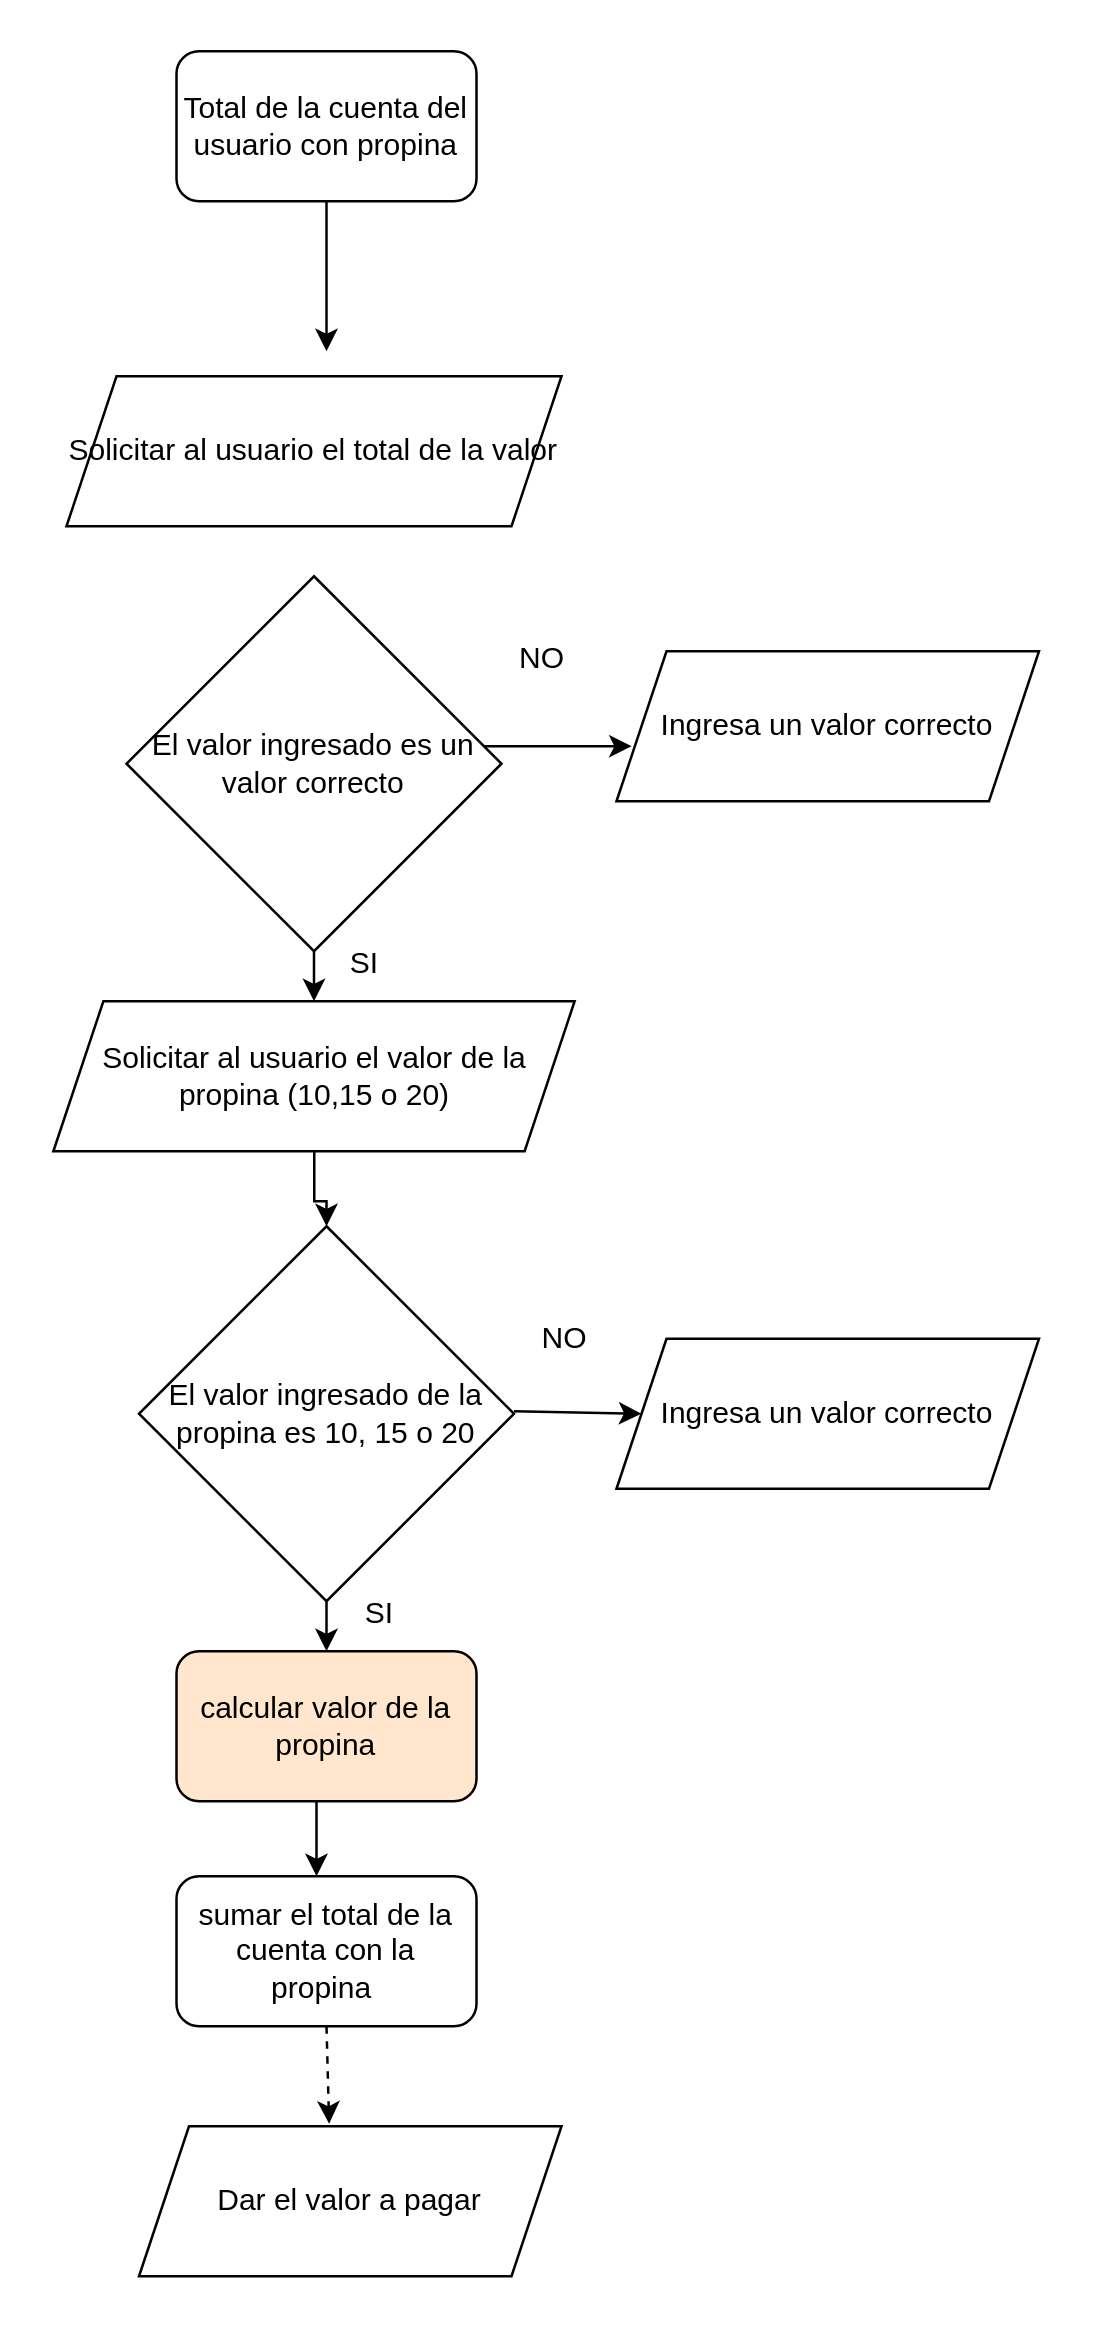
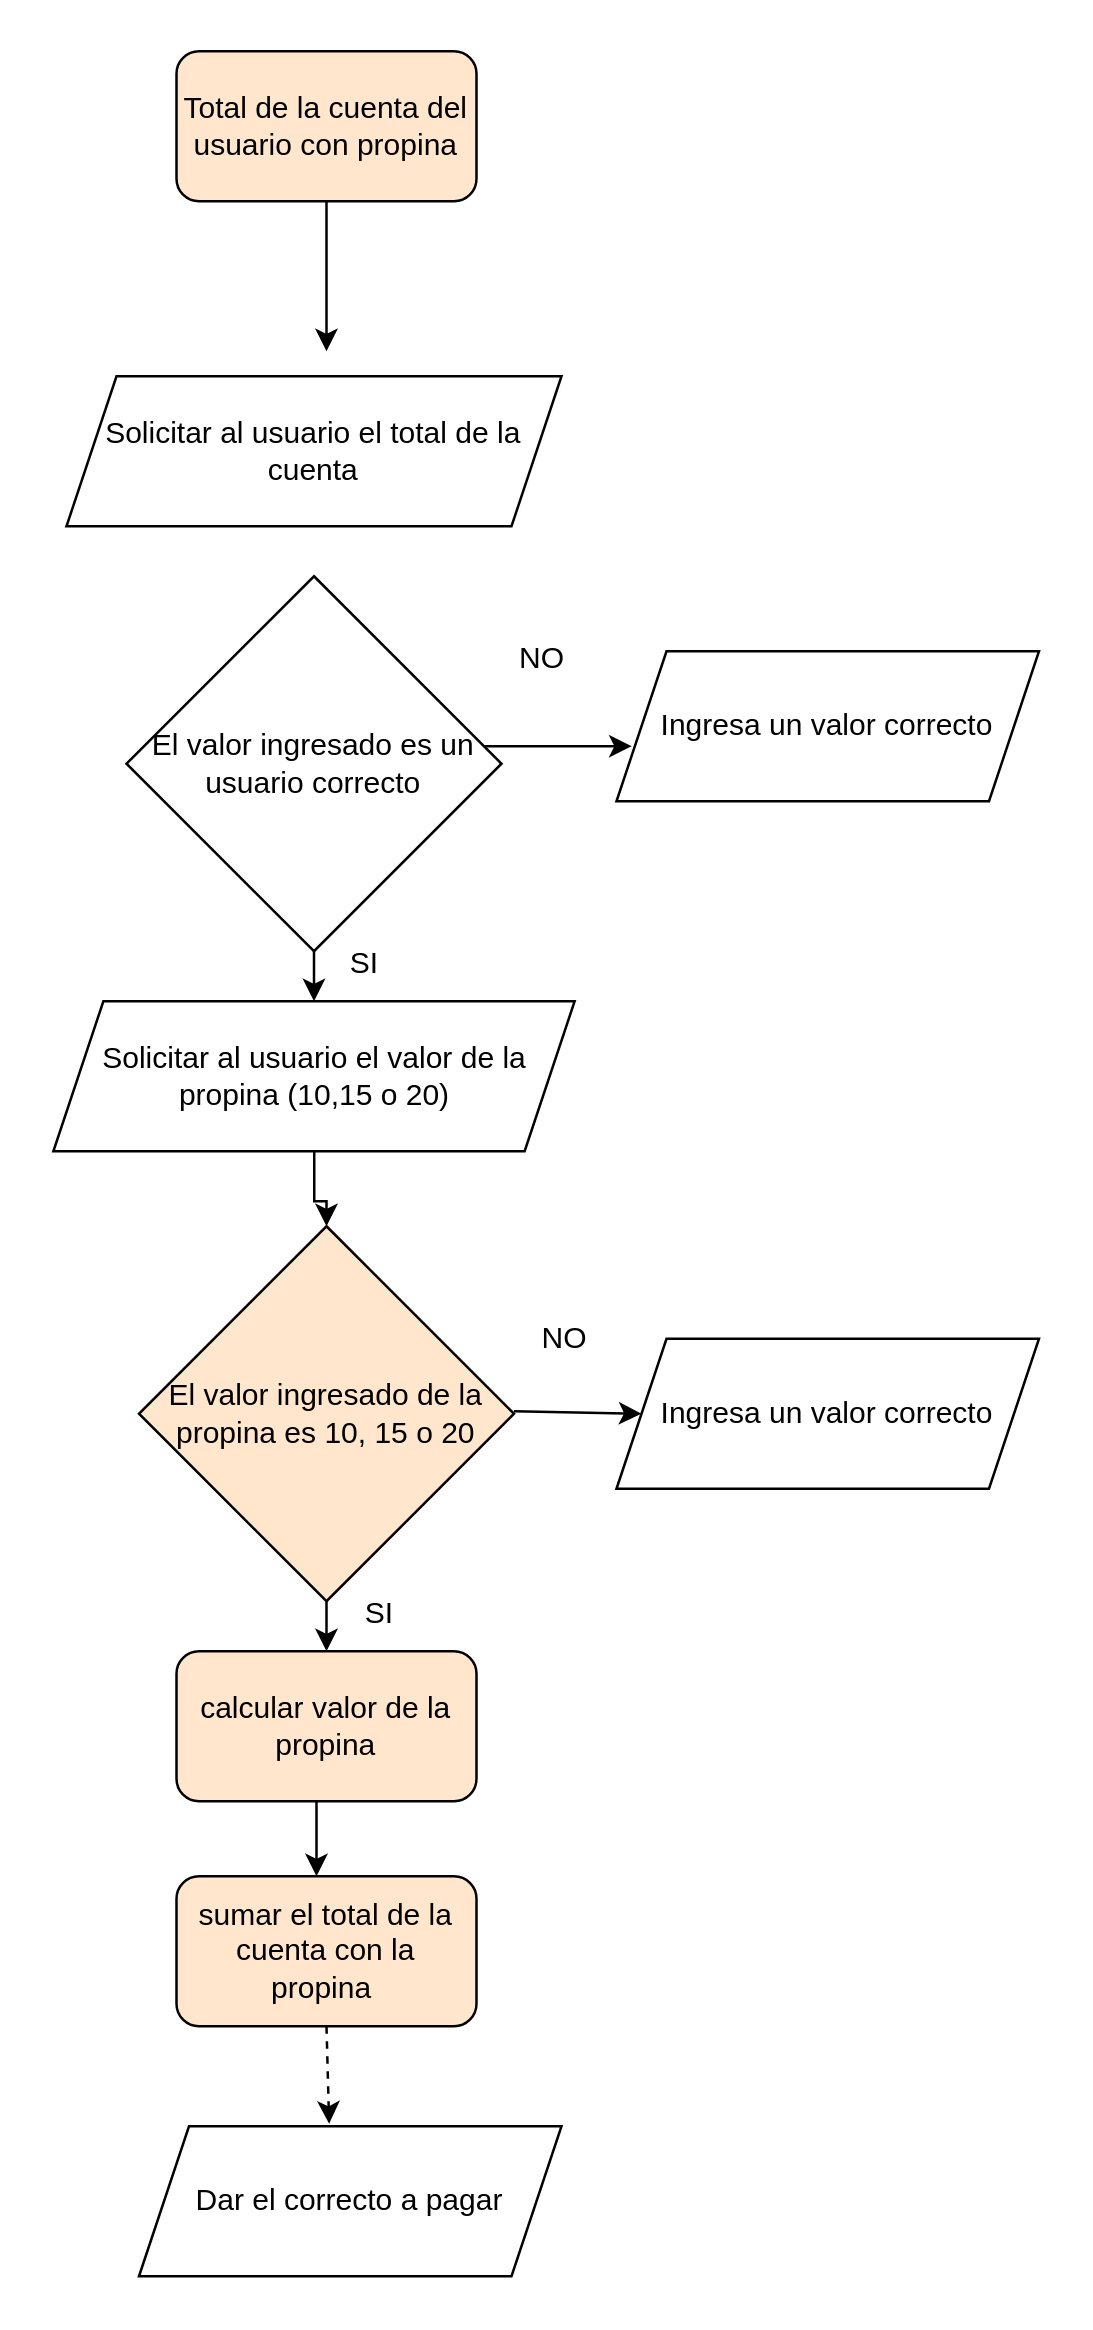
- <mxCell id="2" value="Total de la cuenta del usuario con propina" style="rounded=1;whiteSpace=wrap;html=1;" vertex="1" parent="1"><mxGeometry x="70" y="20" width="120" height="60" as="geometry" /></mxCell>
+ <mxCell id="2" value="Total de la cuenta del usuario con propina" style="rounded=1;whiteSpace=wrap;html=1;fillColor=#ffe6cc;" vertex="1" parent="1"><mxGeometry x="70" y="20" width="120" height="60" as="geometry" /></mxCell>
- <mxCell id="4" value="Solicitar al usuario el total de la valor" style="shape=parallelogram;perimeter=parallelogramPerimeter;whiteSpace=wrap;html=1;fixedSize=1;" vertex="1" parent="1"><mxGeometry x="26" y="150" width="198" height="60" as="geometry" /></mxCell>
+ <mxCell id="4" value="Solicitar al usuario el total de la cuenta" style="shape=parallelogram;perimeter=parallelogramPerimeter;whiteSpace=wrap;html=1;fixedSize=1;" vertex="1" parent="1"><mxGeometry x="26" y="150" width="198" height="60" as="geometry" /></mxCell>
- <mxCell id="8" value="El valor ingresado es un valor correcto" style="rhombus;whiteSpace=wrap;html=1;" vertex="1" parent="1"><mxGeometry x="50" y="230" width="150" height="150" as="geometry" /></mxCell>
+ <mxCell id="8" value="El valor ingresado es un usuario correcto" style="rhombus;whiteSpace=wrap;html=1;" vertex="1" parent="1"><mxGeometry x="50" y="230" width="150" height="150" as="geometry" /></mxCell>
- <mxCell id="7" value="El valor ingresado de la propina es 10, 15 o 20" style="rhombus;whiteSpace=wrap;html=1;" vertex="1" parent="1"><mxGeometry x="55" y="490" width="150" height="150" as="geometry" /></mxCell>
+ <mxCell id="7" value="El valor ingresado de la propina es 10, 15 o 20" style="rhombus;whiteSpace=wrap;html=1;fillColor=#ffe6cc;" vertex="1" parent="1"><mxGeometry x="55" y="490" width="150" height="150" as="geometry" /></mxCell>
- <mxCell id="12" value="sumar el total de la cuenta con la propina&amp;nbsp;" style="rounded=1;whiteSpace=wrap;html=1;" vertex="1" parent="1"><mxGeometry x="70" y="750" width="120" height="60" as="geometry" /></mxCell>
+ <mxCell id="12" value="sumar el total de la cuenta con la propina&amp;nbsp;" style="rounded=1;whiteSpace=wrap;html=1;fillColor=#ffe6cc;" vertex="1" parent="1"><mxGeometry x="70" y="750" width="120" height="60" as="geometry" /></mxCell>
- <mxCell id="13" value="Dar el valor a pagar" style="shape=parallelogram;perimeter=parallelogramPerimeter;whiteSpace=wrap;html=1;fixedSize=1;" vertex="1" parent="1"><mxGeometry x="55" y="850" width="169" height="60" as="geometry" /></mxCell>
+ <mxCell id="13" value="Dar el correcto a pagar" style="shape=parallelogram;perimeter=parallelogramPerimeter;whiteSpace=wrap;html=1;fixedSize=1;" vertex="1" parent="1"><mxGeometry x="55" y="850" width="169" height="60" as="geometry" /></mxCell>
